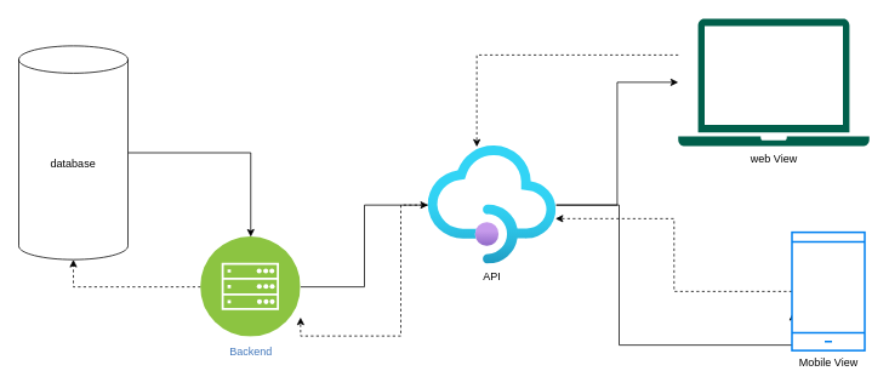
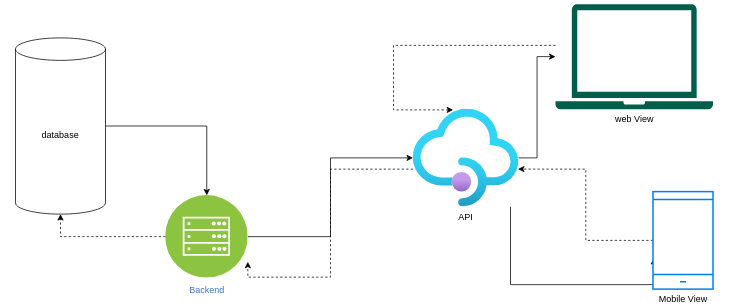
- <mxCell id="13" value="web View" style="sketch=0;pointerEvents=1;shadow=0;dashed=0;html=1;strokeColor=none;fillColor=#005F4B;labelPosition=center;verticalLabelPosition=bottom;verticalAlign=top;align=center;outlineConnect=0;shape=mxgraph.veeam2.laptop;" parent="1" vertex="1"><mxGeometry x="745" y="20" width="210" height="140" as="geometry" /></mxCell>
+ <mxCell id="13" value="web View" style="sketch=0;pointerEvents=1;shadow=0;dashed=0;html=1;strokeColor=none;fillColor=#005F4B;labelPosition=center;verticalLabelPosition=bottom;verticalAlign=top;align=center;outlineConnect=0;shape=mxgraph.veeam2.laptop;" parent="1" vertex="1"><mxGeometry x="740" y="5" width="210" height="140" as="geometry" /></mxCell>
- <mxCell id="11" value="API" style="aspect=fixed;html=1;points=[];align=center;image;fontSize=12;image=img/lib/azure2/integration/API_Management_Services.svg;" parent="1" vertex="1"><mxGeometry x="470" y="160" width="140.83" height="130" as="geometry" /></mxCell>
+ <mxCell id="11" value="API" style="aspect=fixed;html=1;points=[];align=center;image;fontSize=12;image=img/lib/azure2/integration/API_Management_Services.svg;" parent="1" vertex="1"><mxGeometry x="550" y="145" width="140.83" height="130" as="geometry" /></mxCell>
